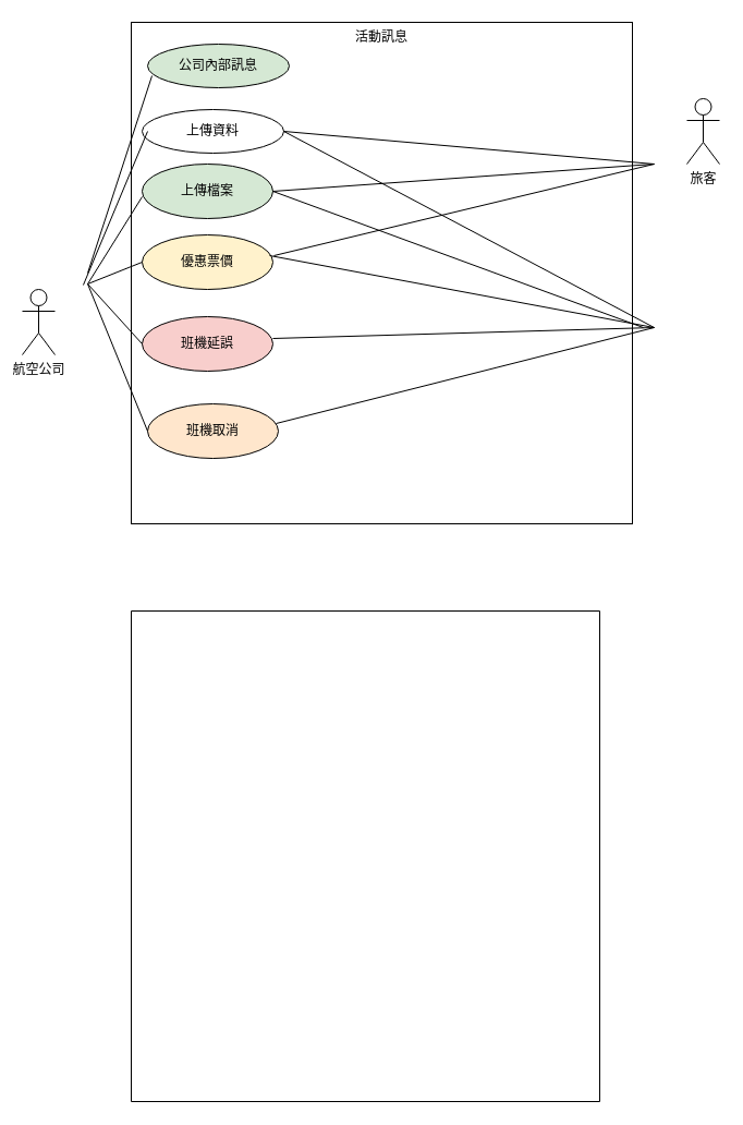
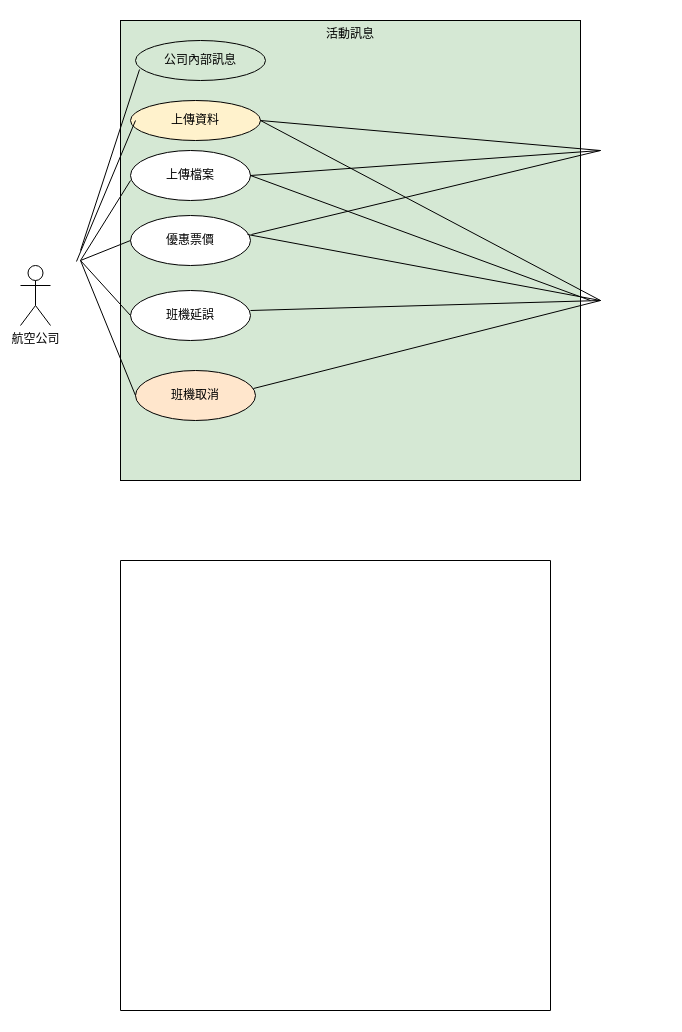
- <mxCell id="5" value="上傳資料" style="ellipse;whiteSpace=wrap;html=1;" parent="1" vertex="1"><mxGeometry x="130" y="100" width="130" height="40" as="geometry" /></mxCell>
+ <mxCell id="5" value="上傳資料" style="ellipse;whiteSpace=wrap;html=1;fillColor=#fff2cc;" parent="1" vertex="1"><mxGeometry x="130" y="100" width="130" height="40" as="geometry" /></mxCell>
- <mxCell id="13" value="旅客" style="shape=umlActor;verticalLabelPosition=bottom;verticalAlign=top;html=1;outlineConnect=0;" parent="1" vertex="1"><mxGeometry x="630" y="90" width="30" height="60" as="geometry" /></mxCell>
- <mxCell id="6" value="上傳檔案" style="ellipse;whiteSpace=wrap;html=1;fillColor=#d5e8d4;" parent="1" vertex="1"><mxGeometry x="130" y="150" width="120" height="50" as="geometry" /></mxCell>
+ <mxCell id="6" value="上傳檔案" style="ellipse;whiteSpace=wrap;html=1;" parent="1" vertex="1"><mxGeometry x="130" y="150" width="120" height="50" as="geometry" /></mxCell>
- <mxCell id="7" value="優惠票價" style="ellipse;whiteSpace=wrap;html=1;fillColor=#fff2cc;" parent="1" vertex="1"><mxGeometry x="130" y="215" width="120" height="50" as="geometry" /></mxCell>
+ <mxCell id="7" value="優惠票價" style="ellipse;whiteSpace=wrap;html=1;" parent="1" vertex="1"><mxGeometry x="130" y="215" width="120" height="50" as="geometry" /></mxCell>
- <mxCell id="2" value="活動訊息" style="whiteSpace=wrap;html=1;aspect=fixed;align=center;verticalAlign=top;" parent="1" vertex="1"><mxGeometry x="120" y="20" width="460" height="460" as="geometry" /></mxCell>
+ <mxCell id="2" value="活動訊息" style="whiteSpace=wrap;html=1;aspect=fixed;align=center;verticalAlign=top;fillColor=#d5e8d4;" parent="1" vertex="1"><mxGeometry x="120" y="20" width="460" height="460" as="geometry" /></mxCell>
- <mxCell id="8" value="班機延誤" style="ellipse;whiteSpace=wrap;html=1;fillColor=#f8cecc;" parent="1" vertex="1"><mxGeometry x="130" y="290" width="120" height="50" as="geometry" /></mxCell>
+ <mxCell id="8" value="班機延誤" style="ellipse;whiteSpace=wrap;html=1;" parent="1" vertex="1"><mxGeometry x="130" y="290" width="120" height="50" as="geometry" /></mxCell>
